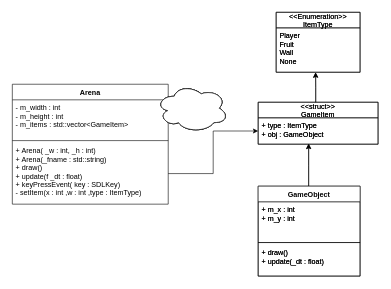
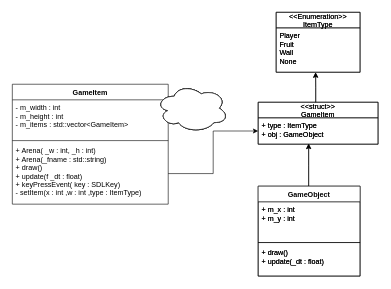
- <mxCell id="22" value="Arena" style="swimlane;fontStyle=1;align=center;verticalAlign=top;childLayout=stackLayout;horizontal=1;startSize=26;horizontalStack=0;resizeParent=1;resizeParentMax=0;resizeLast=0;collapsible=1;marginBottom=0;" parent="1" vertex="1"><mxGeometry x="20" y="140" width="260" height="200" as="geometry"><mxRectangle x="70" y="70" width="70" height="26" as="alternateBounds" /></mxGeometry></mxCell>
+ <mxCell id="22" value="GameItem" style="swimlane;fontStyle=1;align=center;verticalAlign=top;childLayout=stackLayout;horizontal=1;startSize=26;horizontalStack=0;resizeParent=1;resizeParentMax=0;resizeLast=0;collapsible=1;marginBottom=0;" parent="1" vertex="1"><mxGeometry x="20" y="140" width="260" height="200" as="geometry"><mxRectangle x="70" y="70" width="70" height="26" as="alternateBounds" /></mxGeometry></mxCell>
